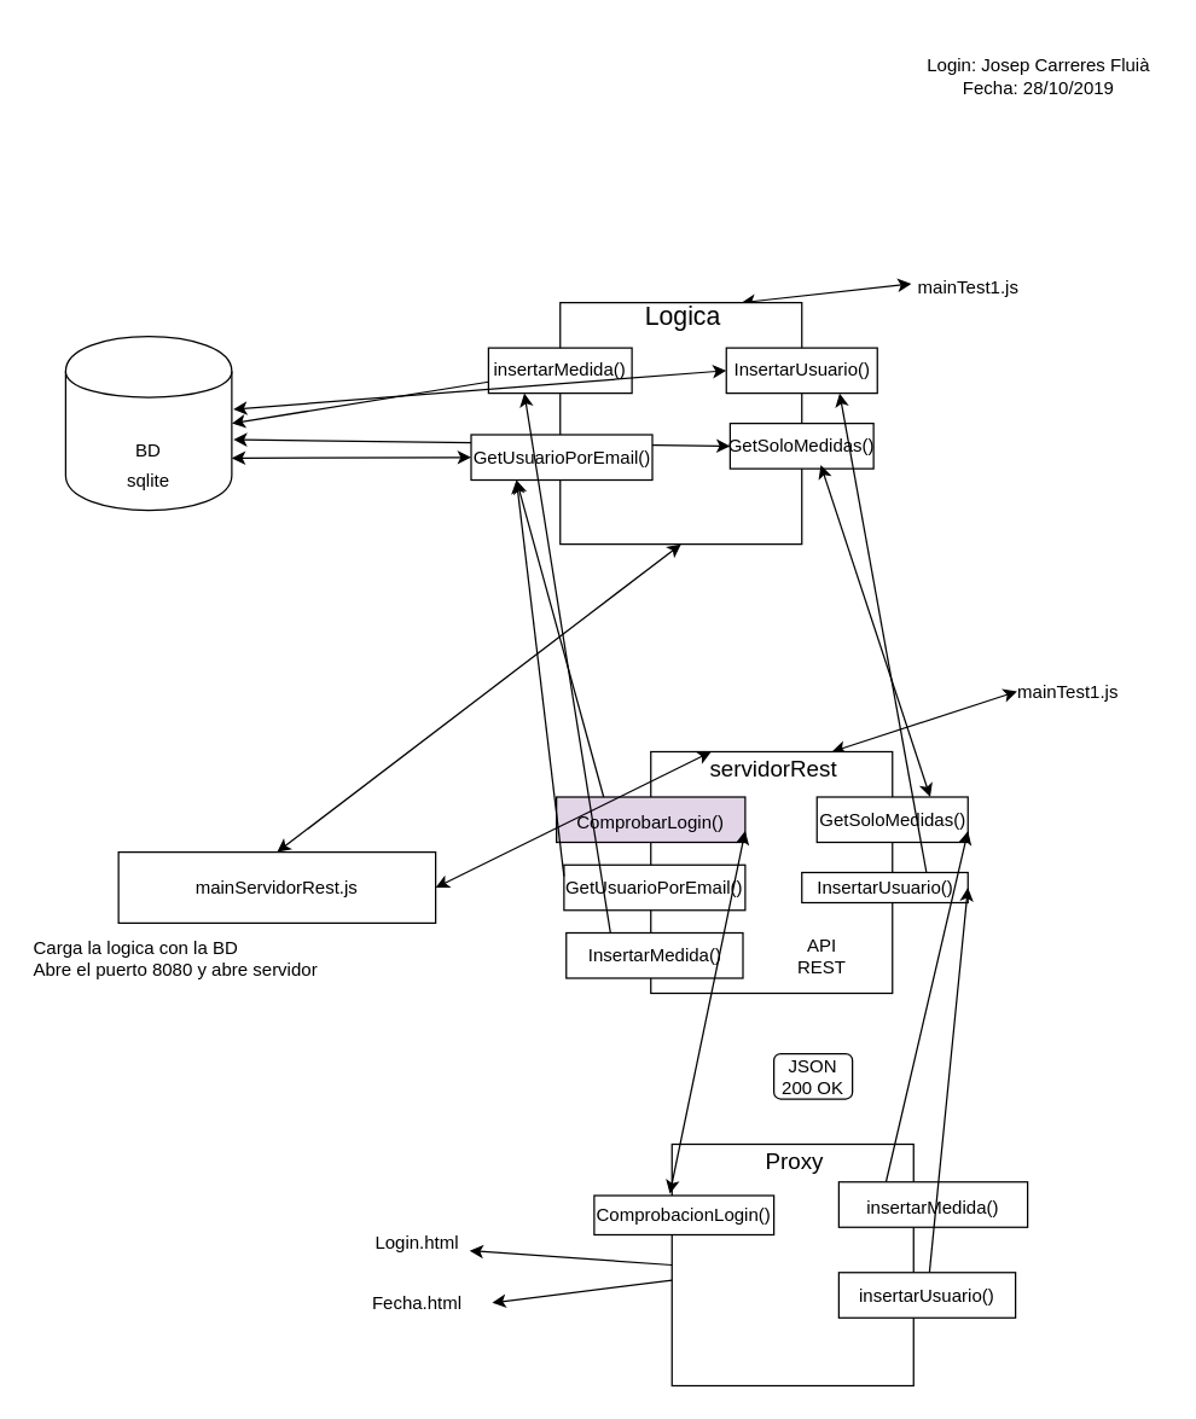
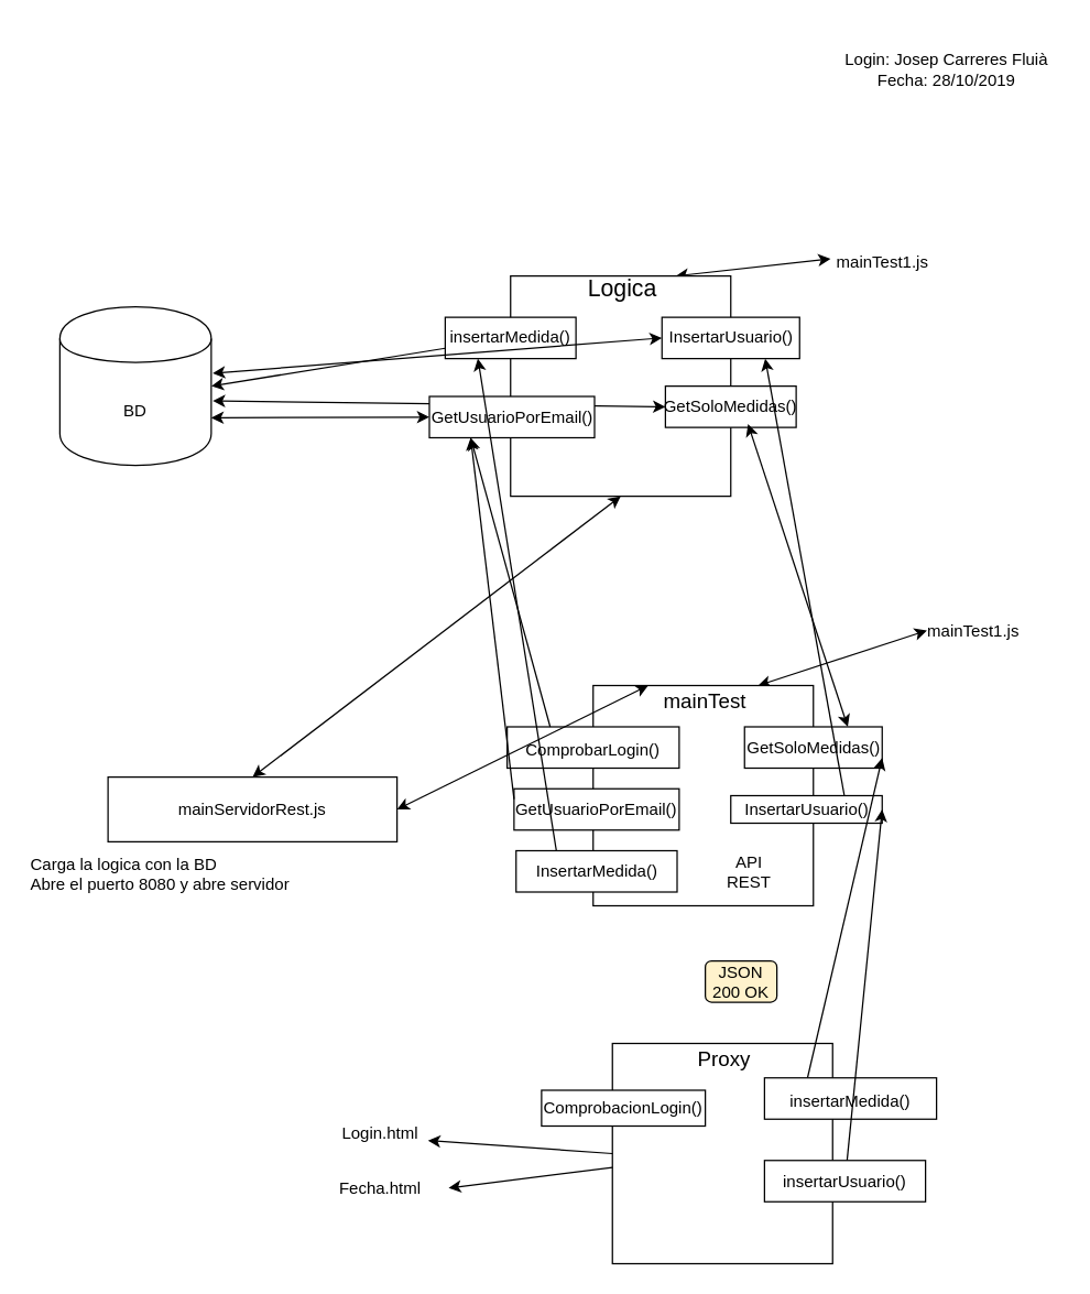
- <mxCell id="25" value="sqlite&lt;br&gt;" style="text;html=1;strokeColor=none;fillColor=none;align=center;verticalAlign=middle;whiteSpace=wrap;rounded=0;fontSize=12;" vertex="1" parent="1"><mxGeometry x="78" y="307.5" width="40" height="20" as="geometry" /></mxCell>
- <mxCell id="15" value="&lt;font style=&quot;font-size: 15px;&quot;&gt;servidorRest&lt;br style=&quot;font-size: 15px;&quot;&gt;&lt;/font&gt;" style="text;html=1;strokeColor=none;fillColor=none;align=center;verticalAlign=middle;whiteSpace=wrap;rounded=0;fontSize=15;" vertex="1" parent="1"><mxGeometry x="483" y="497.5" width="58" height="20" as="geometry" /></mxCell>
+ <mxCell id="15" value="&lt;font style=&quot;font-size: 15px;&quot;&gt;mainTest&lt;br style=&quot;font-size: 15px;&quot;&gt;&lt;/font&gt;" style="text;html=1;strokeColor=none;fillColor=none;align=center;verticalAlign=middle;whiteSpace=wrap;rounded=0;fontSize=15;" vertex="1" parent="1"><mxGeometry x="483" y="497.5" width="58" height="20" as="geometry" /></mxCell>
- <mxCell id="18" value="&lt;font style=&quot;font-size: 12px&quot;&gt;ComprobarLogin()&lt;/font&gt;" style="rounded=0;whiteSpace=wrap;html=1;fontSize=15;fillColor=#e1d5e7;" vertex="1" parent="1"><mxGeometry x="368" y="527.5" width="125" height="30" as="geometry" /></mxCell>
+ <mxCell id="18" value="&lt;font style=&quot;font-size: 12px&quot;&gt;ComprobarLogin()&lt;/font&gt;" style="rounded=0;whiteSpace=wrap;html=1;fontSize=15;" vertex="1" parent="1"><mxGeometry x="368" y="527.5" width="125" height="30" as="geometry" /></mxCell>
- <mxCell id="32" value="" style="endArrow=classic;html=1;fontSize=12;exitX=0.421;exitY=-0.049;exitDx=0;exitDy=0;exitPerimeter=0;entryX=1;entryY=0.75;entryDx=0;entryDy=0;startArrow=classic;startFill=1;" edge="1" parent="1" source="23" target="18"><mxGeometry width="50" height="50" relative="1" as="geometry"><mxPoint x="443" y="657.5" as="sourcePoint" /><mxPoint x="493" y="607.5" as="targetPoint" /></mxGeometry></mxCell>
- <mxCell id="31" value="JSON&lt;br&gt;200 OK" style="rounded=1;whiteSpace=wrap;html=1;fontSize=12;rotation=0;" vertex="1" parent="1"><mxGeometry x="512" y="697.5" width="52" height="30" as="geometry" /></mxCell>
+ <mxCell id="31" value="JSON&lt;br&gt;200 OK" style="rounded=1;whiteSpace=wrap;html=1;fontSize=12;rotation=0;fillColor=#fff2cc;" vertex="1" parent="1"><mxGeometry x="512" y="697.5" width="52" height="30" as="geometry" /></mxCell>
